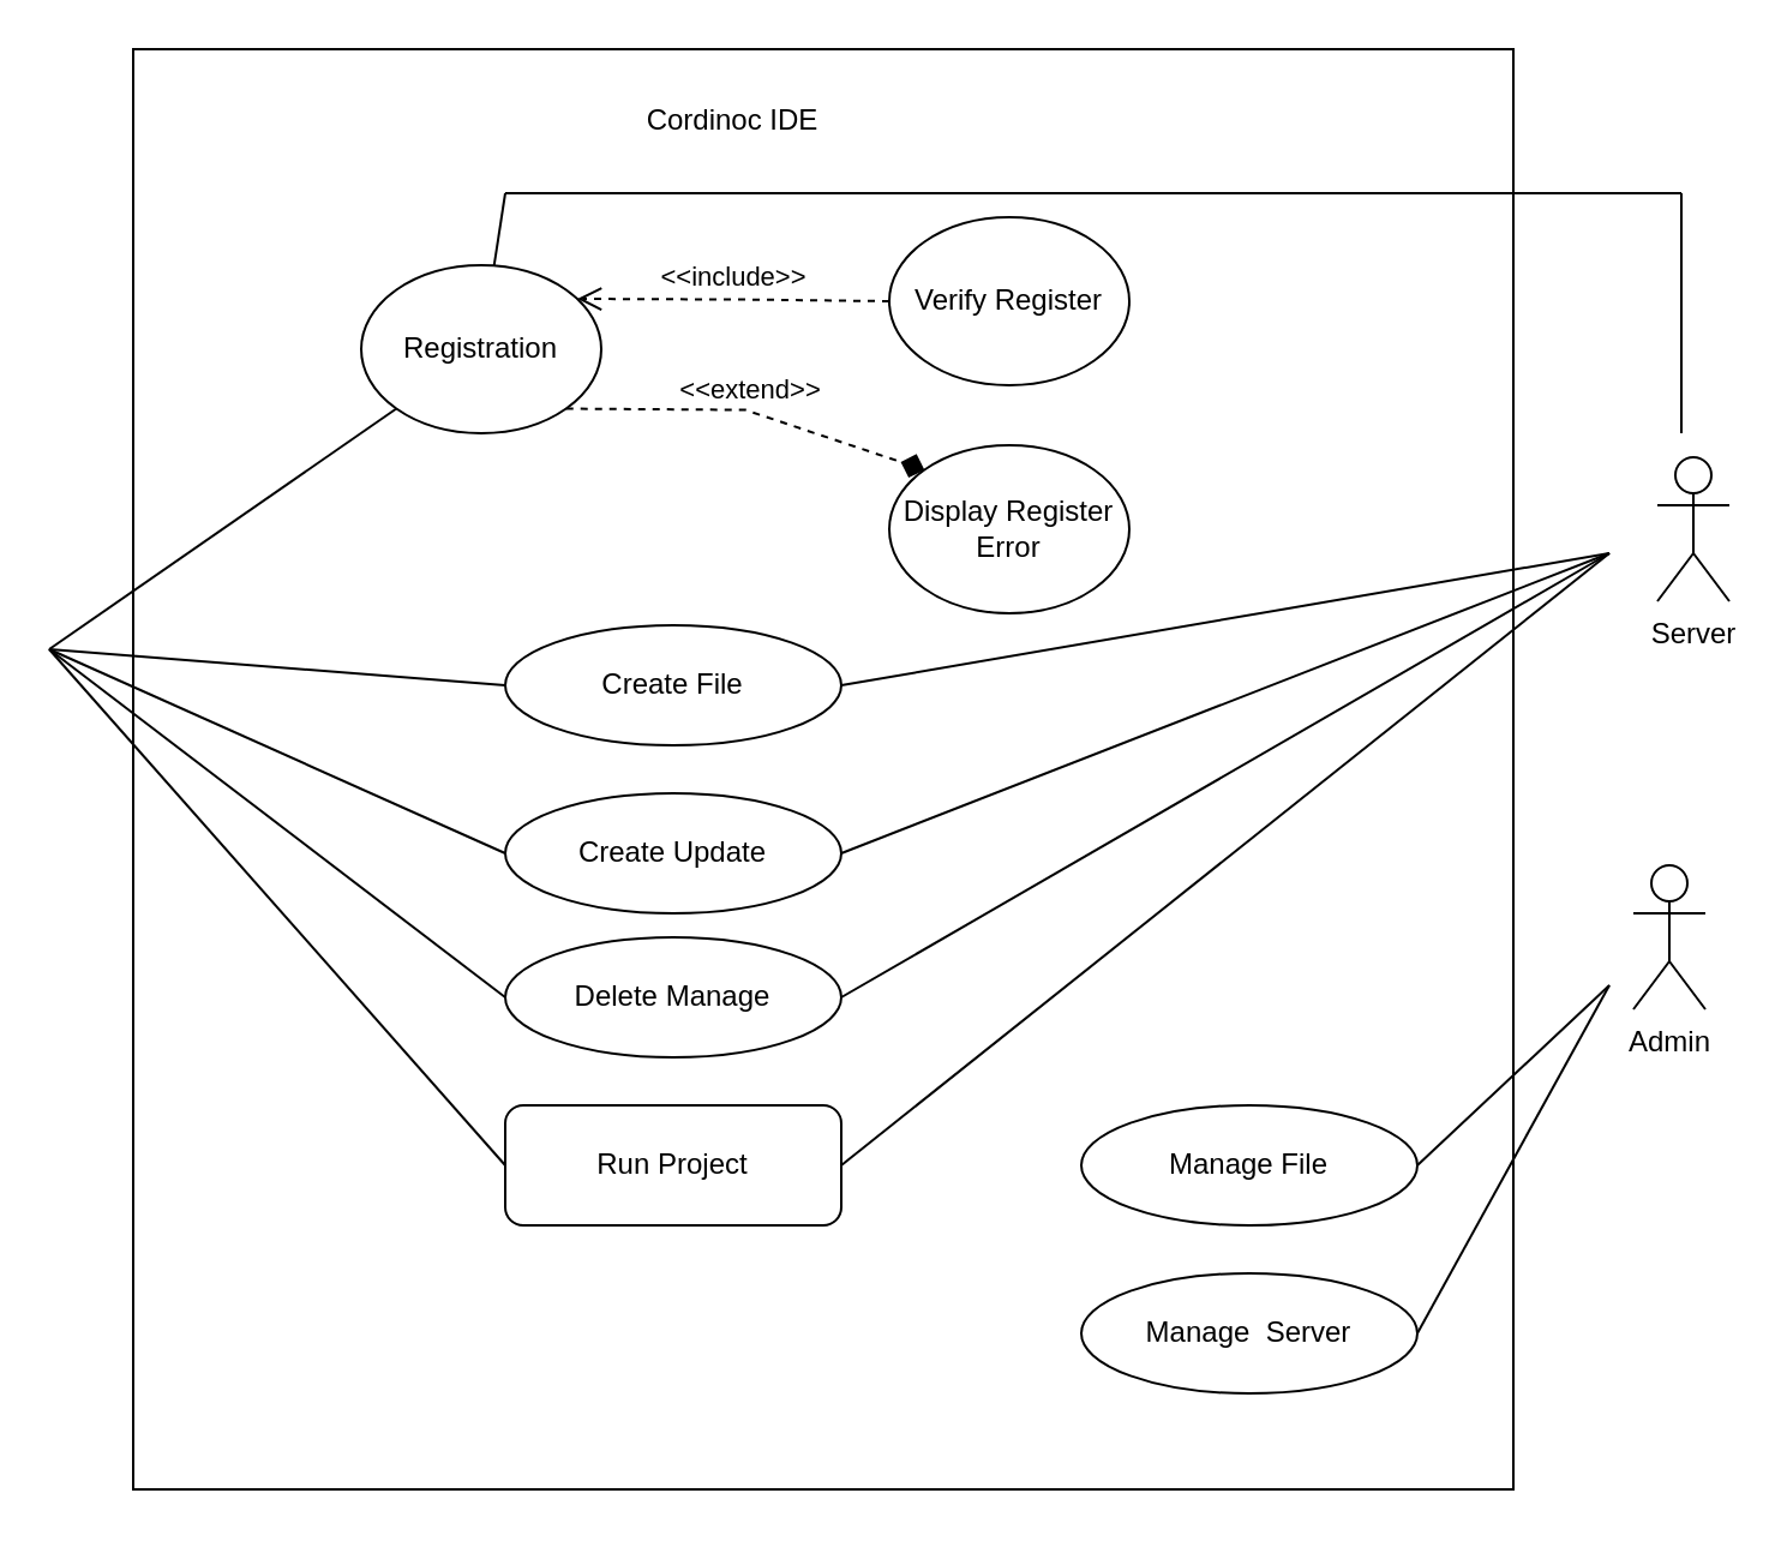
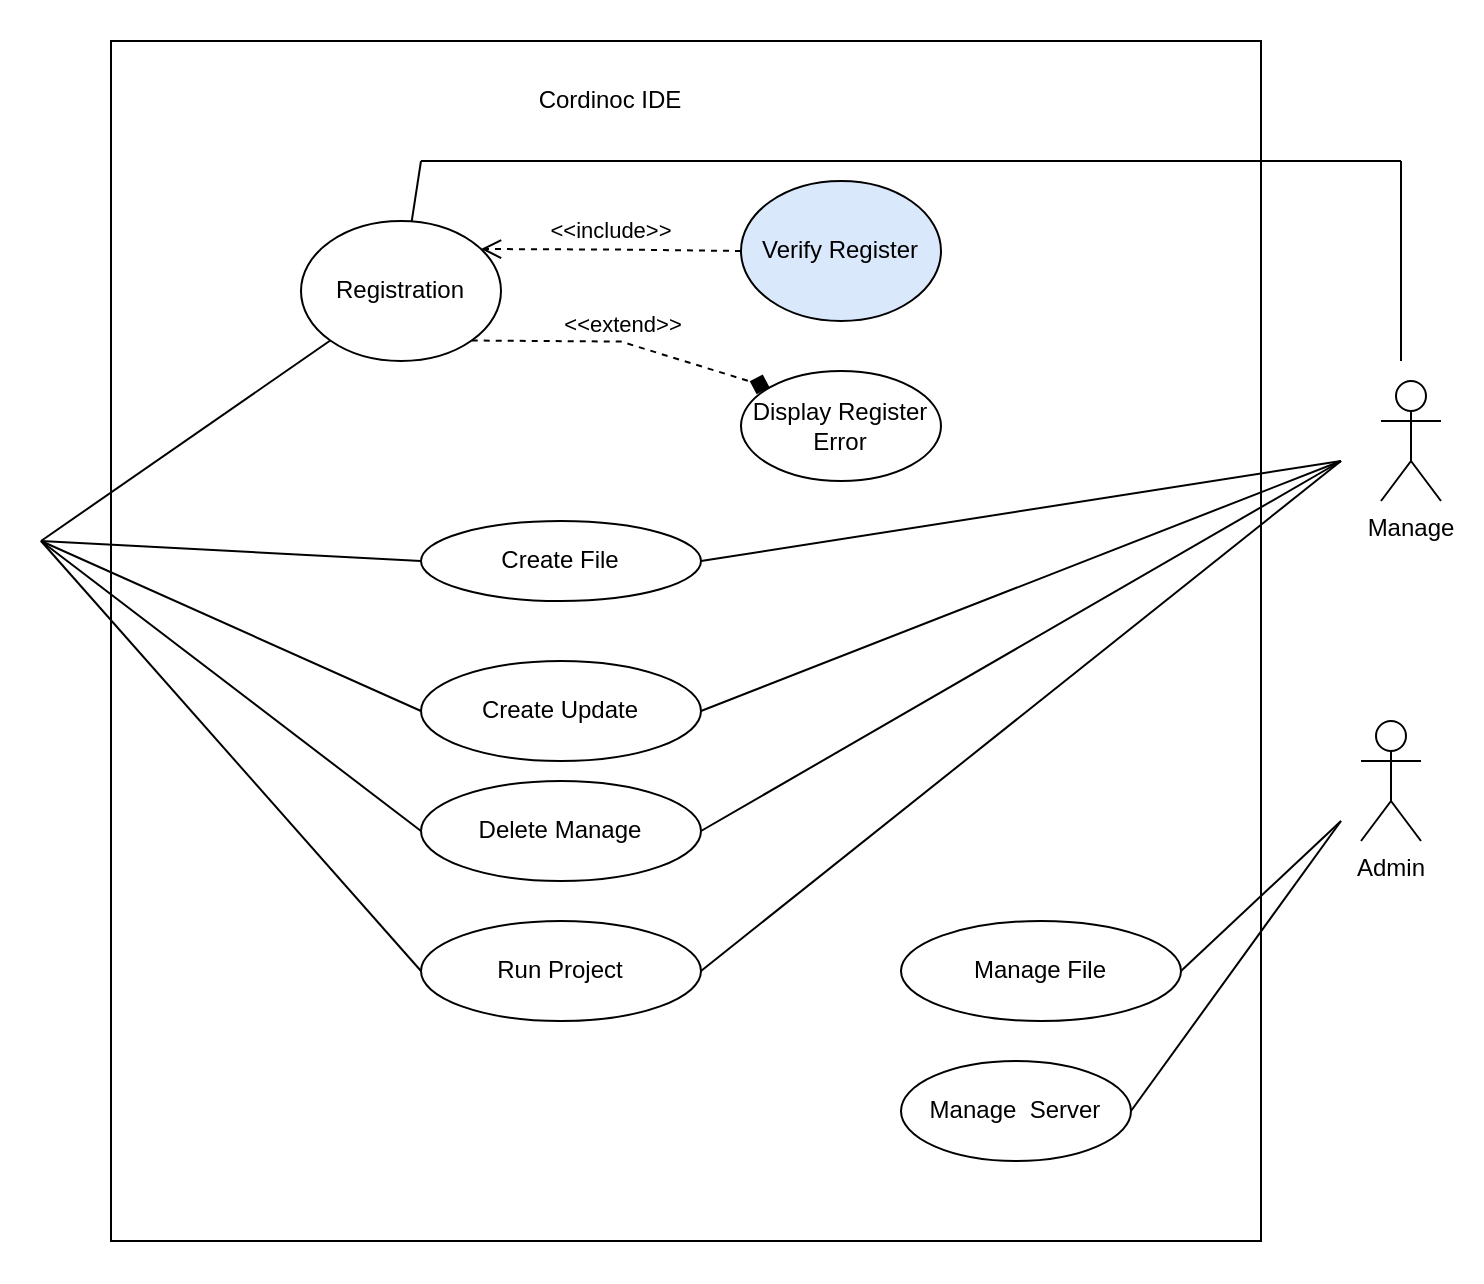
- <mxCell id="8" value="Verify Register" style="ellipse;whiteSpace=wrap;html=1;" parent="1" vertex="1"><mxGeometry x="370" y="90" width="100" height="70" as="geometry" /></mxCell>
+ <mxCell id="8" value="Verify Register" style="ellipse;whiteSpace=wrap;html=1;fillColor=#dae8fc;" parent="1" vertex="1"><mxGeometry x="370" y="90" width="100" height="70" as="geometry" /></mxCell>
- <mxCell id="9" value="Display Register Error" style="ellipse;whiteSpace=wrap;html=1;" parent="1" vertex="1"><mxGeometry x="370" y="185" width="100" height="70" as="geometry" /></mxCell>
+ <mxCell id="9" value="Display Register Error" style="ellipse;whiteSpace=wrap;html=1;" parent="1" vertex="1"><mxGeometry x="370" y="185" width="100" height="55" as="geometry" /></mxCell>
- <mxCell id="2" value="Server" style="shape=umlActor;verticalLabelPosition=bottom;verticalAlign=top;html=1;" parent="1" vertex="1"><mxGeometry x="690" y="190" width="30" height="60" as="geometry" /></mxCell>
+ <mxCell id="2" value="Manage" style="shape=umlActor;verticalLabelPosition=bottom;verticalAlign=top;html=1;" parent="1" vertex="1"><mxGeometry x="690" y="190" width="30" height="60" as="geometry" /></mxCell>
- <mxCell id="7" value="Create File" style="ellipse;whiteSpace=wrap;html=1;" parent="1" vertex="1"><mxGeometry x="210" y="260" width="140" height="50" as="geometry" /></mxCell>
+ <mxCell id="7" value="Create File" style="ellipse;whiteSpace=wrap;html=1;" parent="1" vertex="1"><mxGeometry x="210" y="260" width="140" height="40" as="geometry" /></mxCell>
- <mxCell id="10" value="Run Project" style="whiteSpace=wrap;html=1;rounded=1;" parent="1" vertex="1"><mxGeometry x="210" y="460" width="140" height="50" as="geometry" /></mxCell>
+ <mxCell id="10" value="Run Project" style="ellipse;whiteSpace=wrap;html=1;" parent="1" vertex="1"><mxGeometry x="210" y="460" width="140" height="50" as="geometry" /></mxCell>
- <mxCell id="20" value="Manage&amp;nbsp; Server" style="ellipse;whiteSpace=wrap;html=1;" parent="1" vertex="1"><mxGeometry x="450" y="530" width="140" height="50" as="geometry" /></mxCell>
+ <mxCell id="20" value="Manage&amp;nbsp; Server" style="ellipse;whiteSpace=wrap;html=1;" parent="1" vertex="1"><mxGeometry x="450" y="530" width="115" height="50" as="geometry" /></mxCell>
